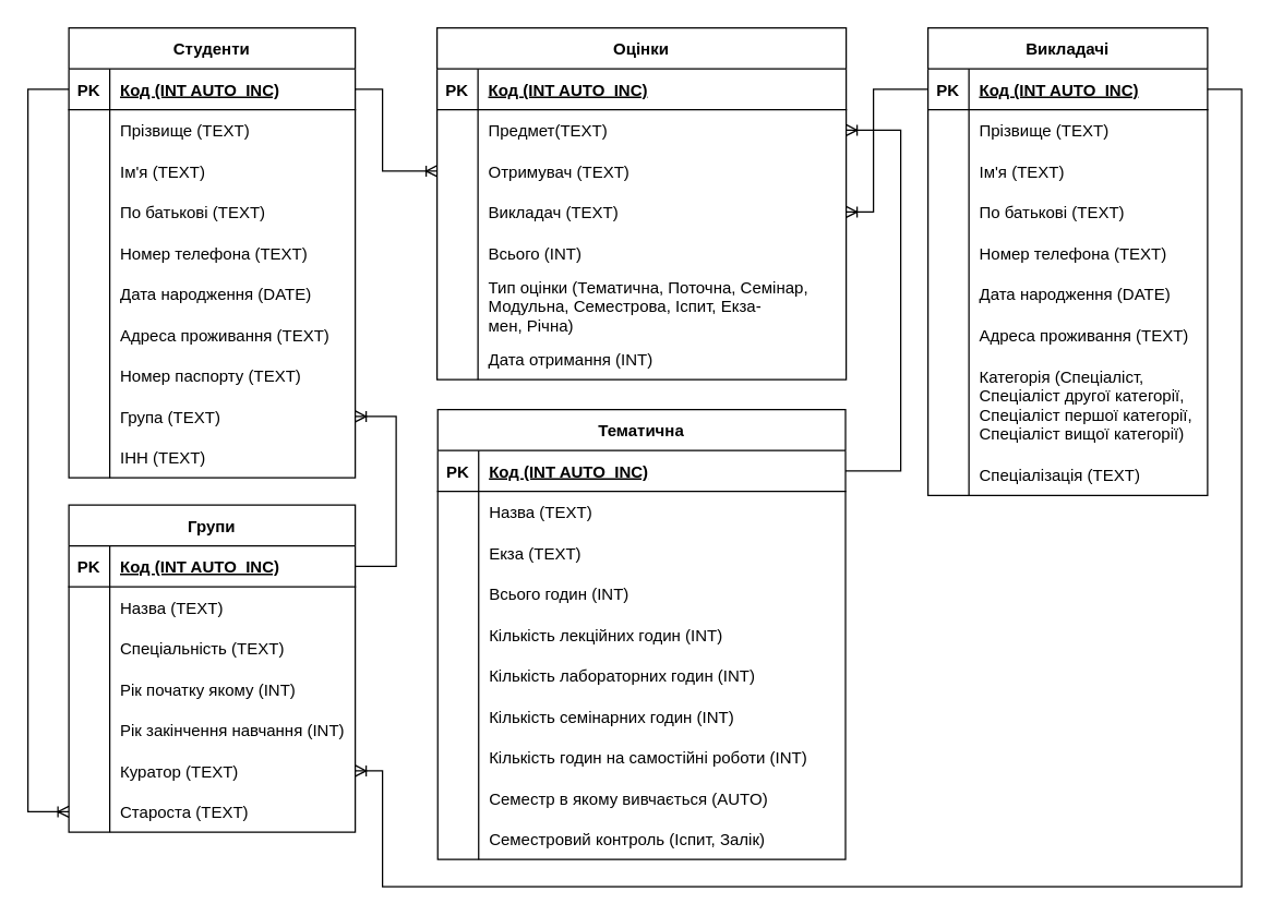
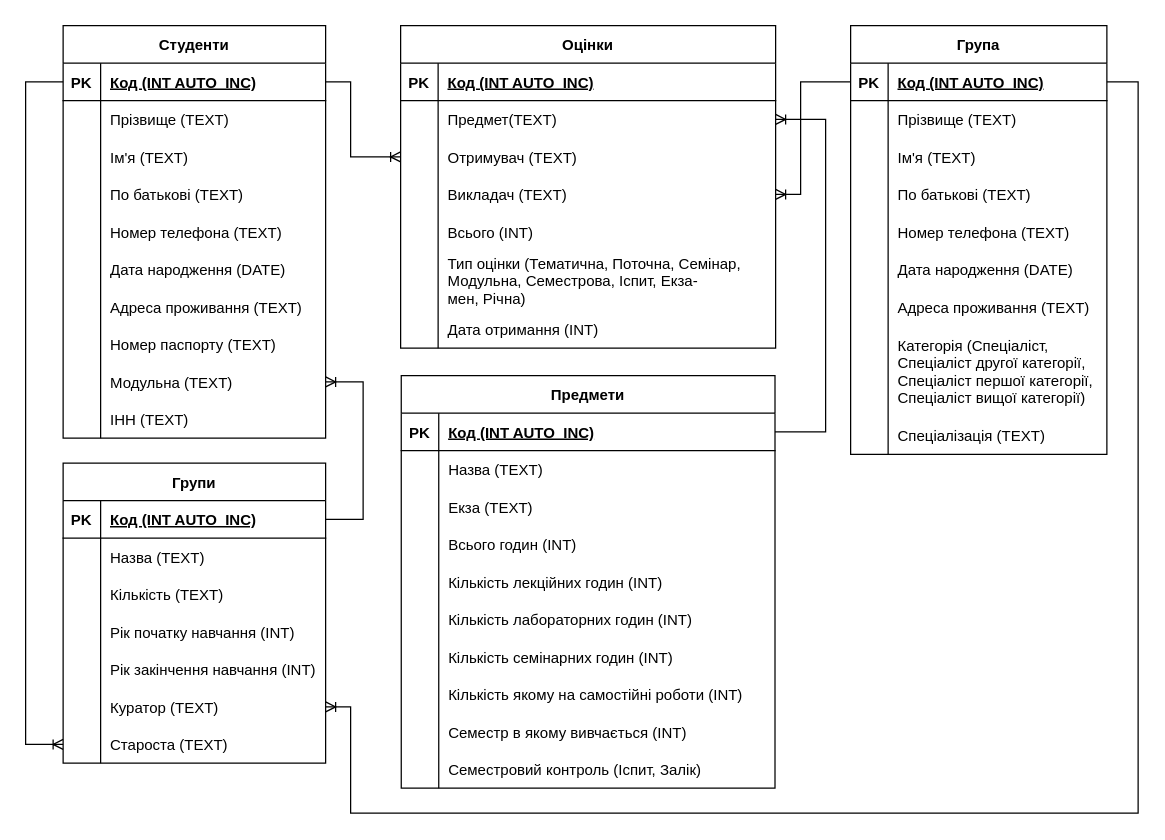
- <mxCell id="55" value="Викладачі" style="shape=table;startSize=30;container=1;collapsible=1;childLayout=tableLayout;fixedRows=1;rowLines=0;fontStyle=1;align=center;resizeLast=1;" parent="1" vertex="1"><mxGeometry x="680" y="20" width="205" height="343" as="geometry" /></mxCell>
+ <mxCell id="55" value="Група" style="shape=table;startSize=30;container=1;collapsible=1;childLayout=tableLayout;fixedRows=1;rowLines=0;fontStyle=1;align=center;resizeLast=1;" parent="1" vertex="1"><mxGeometry x="680" y="20" width="205" height="343" as="geometry" /></mxCell>
- <mxCell id="51" value="Група (TEXT)" style="shape=partialRectangle;connectable=0;fillColor=none;top=0;left=0;bottom=0;right=0;align=left;spacingLeft=6;overflow=hidden;" parent="49" vertex="1"><mxGeometry x="30" width="180" height="30" as="geometry"><mxRectangle width="180" height="30" as="alternateBounds" /></mxGeometry></mxCell>
+ <mxCell id="51" value="Модульна (TEXT)" style="shape=partialRectangle;connectable=0;fillColor=none;top=0;left=0;bottom=0;right=0;align=left;spacingLeft=6;overflow=hidden;" parent="49" vertex="1"><mxGeometry x="30" width="180" height="30" as="geometry"><mxRectangle width="180" height="30" as="alternateBounds" /></mxGeometry></mxCell>
- <mxCell id="105" value="Тематична" style="shape=table;startSize=30;container=1;collapsible=1;childLayout=tableLayout;fixedRows=1;rowLines=0;fontStyle=1;align=center;resizeLast=1;" parent="1" vertex="1"><mxGeometry x="320.5" y="300" width="299" height="330" as="geometry" /></mxCell>
+ <mxCell id="105" value="Предмети" style="shape=table;startSize=30;container=1;collapsible=1;childLayout=tableLayout;fixedRows=1;rowLines=0;fontStyle=1;align=center;resizeLast=1;" parent="1" vertex="1"><mxGeometry x="320.5" y="300" width="299" height="330" as="geometry" /></mxCell>
- <mxCell id="11" value="Спеціальність (TEXT)" style="shape=partialRectangle;connectable=0;fillColor=none;top=0;left=0;bottom=0;right=0;align=left;spacingLeft=6;overflow=hidden;" parent="9" vertex="1"><mxGeometry x="30" width="180" height="30" as="geometry"><mxRectangle width="180" height="30" as="alternateBounds" /></mxGeometry></mxCell>
+ <mxCell id="11" value="Кількість (TEXT)" style="shape=partialRectangle;connectable=0;fillColor=none;top=0;left=0;bottom=0;right=0;align=left;spacingLeft=6;overflow=hidden;" parent="9" vertex="1"><mxGeometry x="30" width="180" height="30" as="geometry"><mxRectangle width="180" height="30" as="alternateBounds" /></mxGeometry></mxCell>
- <mxCell id="14" value="Рік початку якому (INT)" style="shape=partialRectangle;connectable=0;fillColor=none;top=0;left=0;bottom=0;right=0;align=left;spacingLeft=6;overflow=hidden;" parent="12" vertex="1"><mxGeometry x="30" width="180" height="30" as="geometry"><mxRectangle width="180" height="30" as="alternateBounds" /></mxGeometry></mxCell>
+ <mxCell id="14" value="Рік початку навчання (INT)" style="shape=partialRectangle;connectable=0;fillColor=none;top=0;left=0;bottom=0;right=0;align=left;spacingLeft=6;overflow=hidden;" parent="12" vertex="1"><mxGeometry x="30" width="180" height="30" as="geometry"><mxRectangle width="180" height="30" as="alternateBounds" /></mxGeometry></mxCell>
- <mxCell id="129" value="Кількість годин на самостійні роботи (INT)" style="shape=partialRectangle;connectable=0;fillColor=none;top=0;left=0;bottom=0;right=0;align=left;spacingLeft=6;overflow=hidden;" parent="127" vertex="1"><mxGeometry x="30" width="269" height="30" as="geometry"><mxRectangle width="269" height="30" as="alternateBounds" /></mxGeometry></mxCell>
+ <mxCell id="129" value="Кількість якому на самостійні роботи (INT)" style="shape=partialRectangle;connectable=0;fillColor=none;top=0;left=0;bottom=0;right=0;align=left;spacingLeft=6;overflow=hidden;" parent="127" vertex="1"><mxGeometry x="30" width="269" height="30" as="geometry"><mxRectangle width="269" height="30" as="alternateBounds" /></mxGeometry></mxCell>
- <mxCell id="132" value="Семестр в якому вивчається (AUTO)" style="shape=partialRectangle;connectable=0;fillColor=none;top=0;left=0;bottom=0;right=0;align=left;spacingLeft=6;overflow=hidden;" parent="130" vertex="1"><mxGeometry x="30" width="269" height="30" as="geometry"><mxRectangle width="269" height="30" as="alternateBounds" /></mxGeometry></mxCell>
+ <mxCell id="132" value="Семестр в якому вивчається (INT)" style="shape=partialRectangle;connectable=0;fillColor=none;top=0;left=0;bottom=0;right=0;align=left;spacingLeft=6;overflow=hidden;" parent="130" vertex="1"><mxGeometry x="30" width="269" height="30" as="geometry"><mxRectangle width="269" height="30" as="alternateBounds" /></mxGeometry></mxCell>
